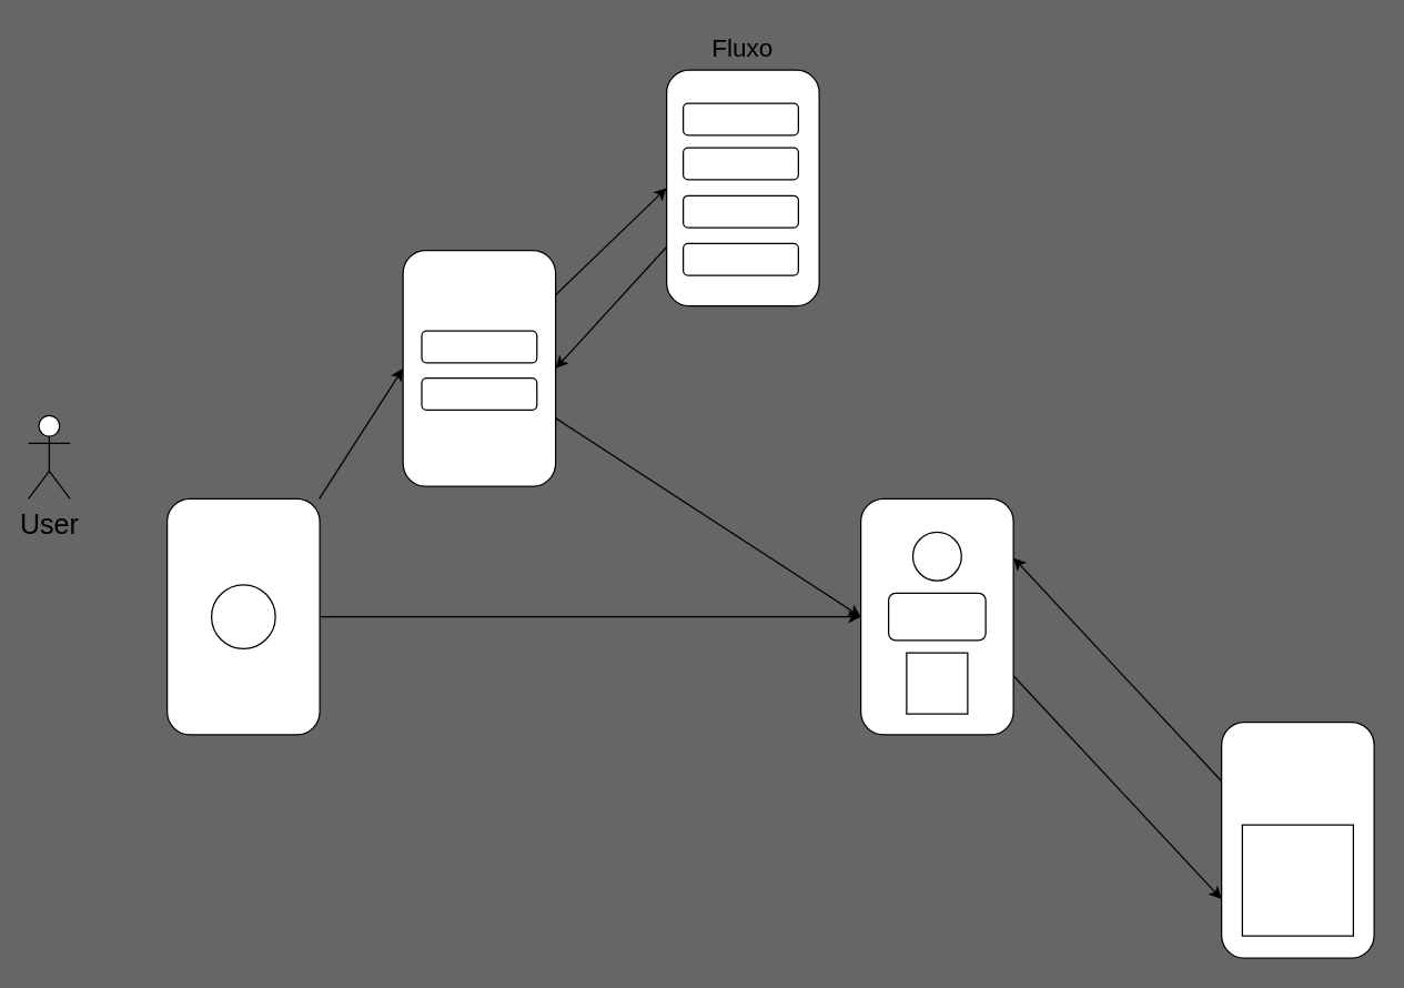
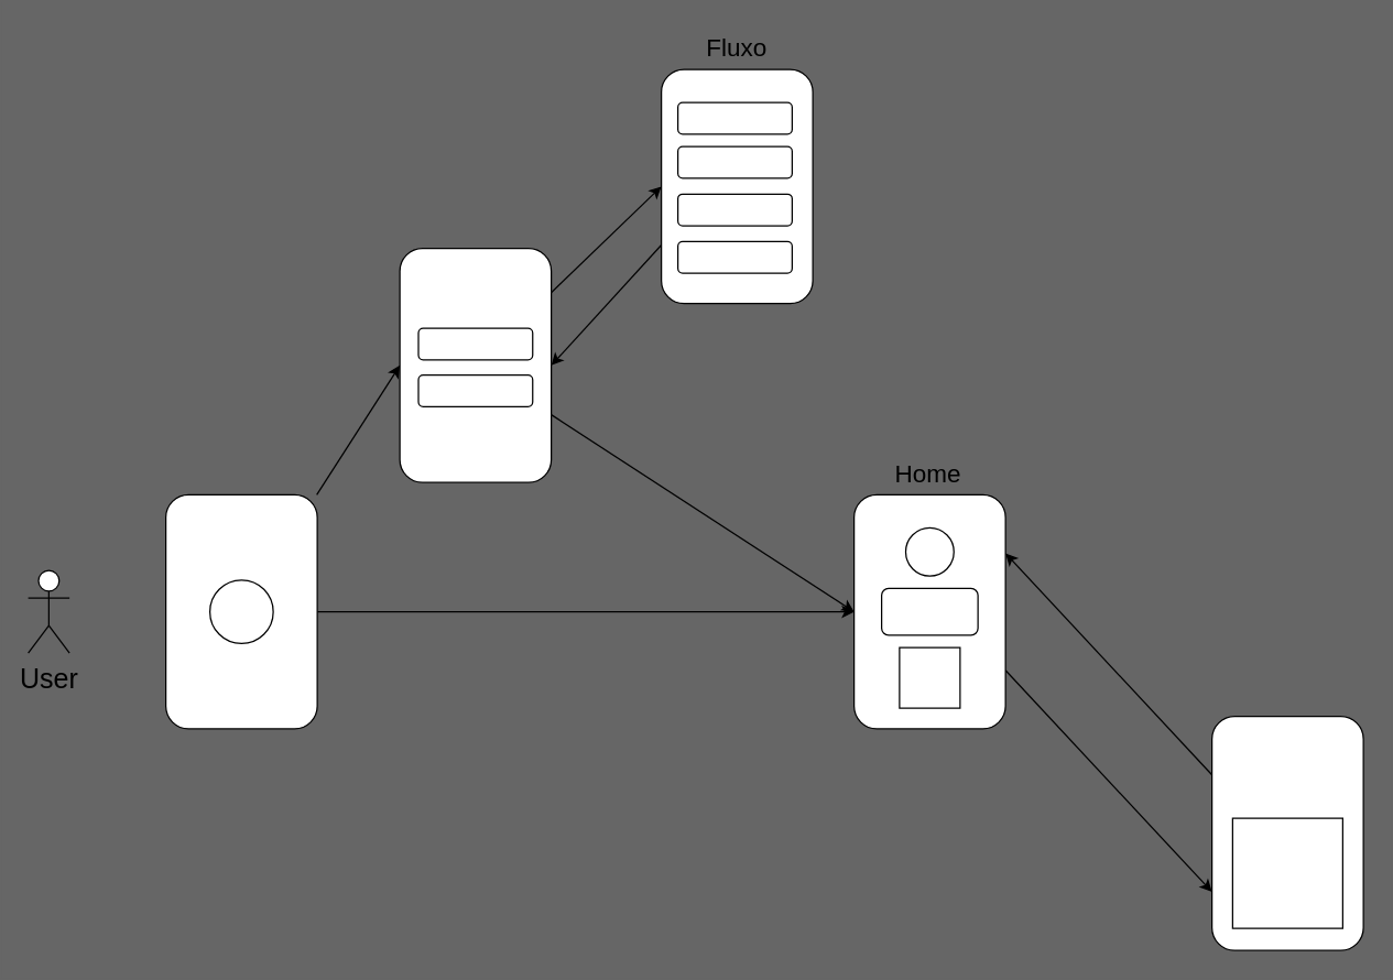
- <mxCell id="16" value="User" style="shape=umlActor;verticalLabelPosition=bottom;verticalAlign=top;html=1;outlineConnect=0;fontSize=20;" parent="1" vertex="1"><mxGeometry x="20" y="299" width="30" height="60" as="geometry" /></mxCell>
+ <mxCell id="16" value="User" style="shape=umlActor;verticalLabelPosition=bottom;verticalAlign=top;html=1;outlineConnect=0;fontSize=20;" parent="1" vertex="1"><mxGeometry x="20" y="414" width="30" height="60" as="geometry" /></mxCell>
+ <mxCell id="13" value="Home" style="text;html=1;strokeColor=none;fillColor=none;align=center;verticalAlign=middle;whiteSpace=wrap;rounded=0;fontSize=18;" parent="1" vertex="1"><mxGeometry x="644" y="329" width="60" height="30" as="geometry" /></mxCell>
